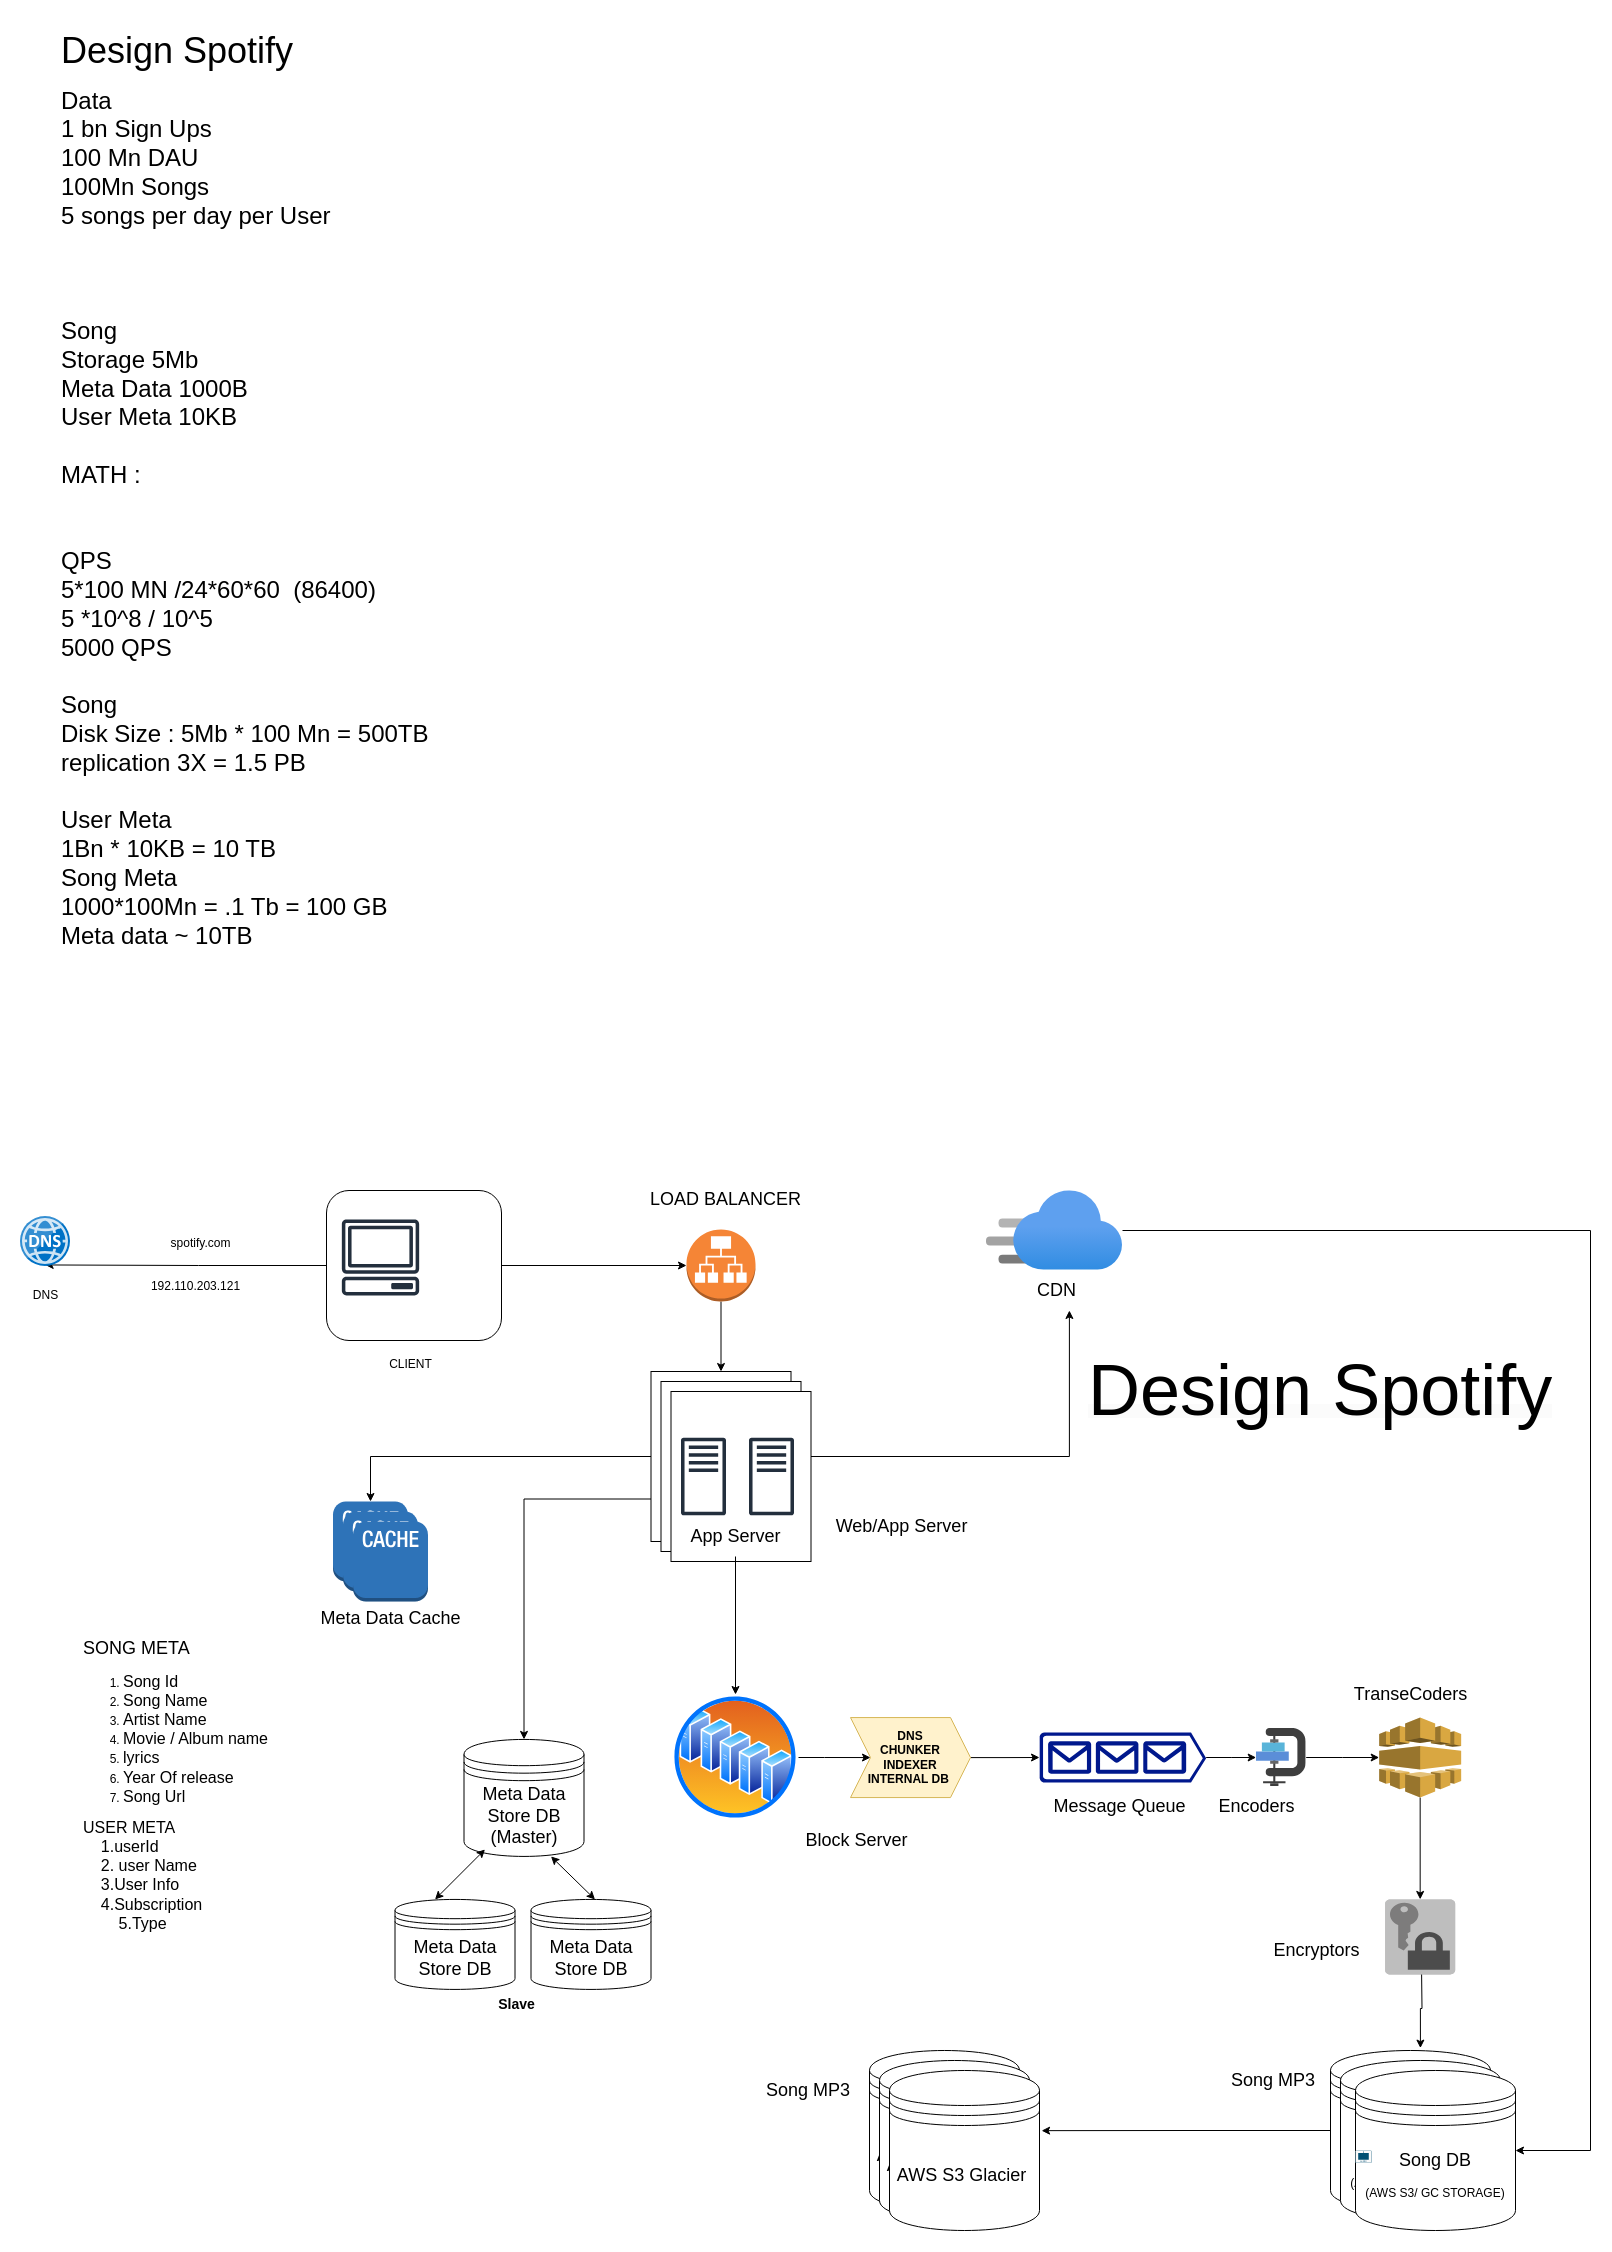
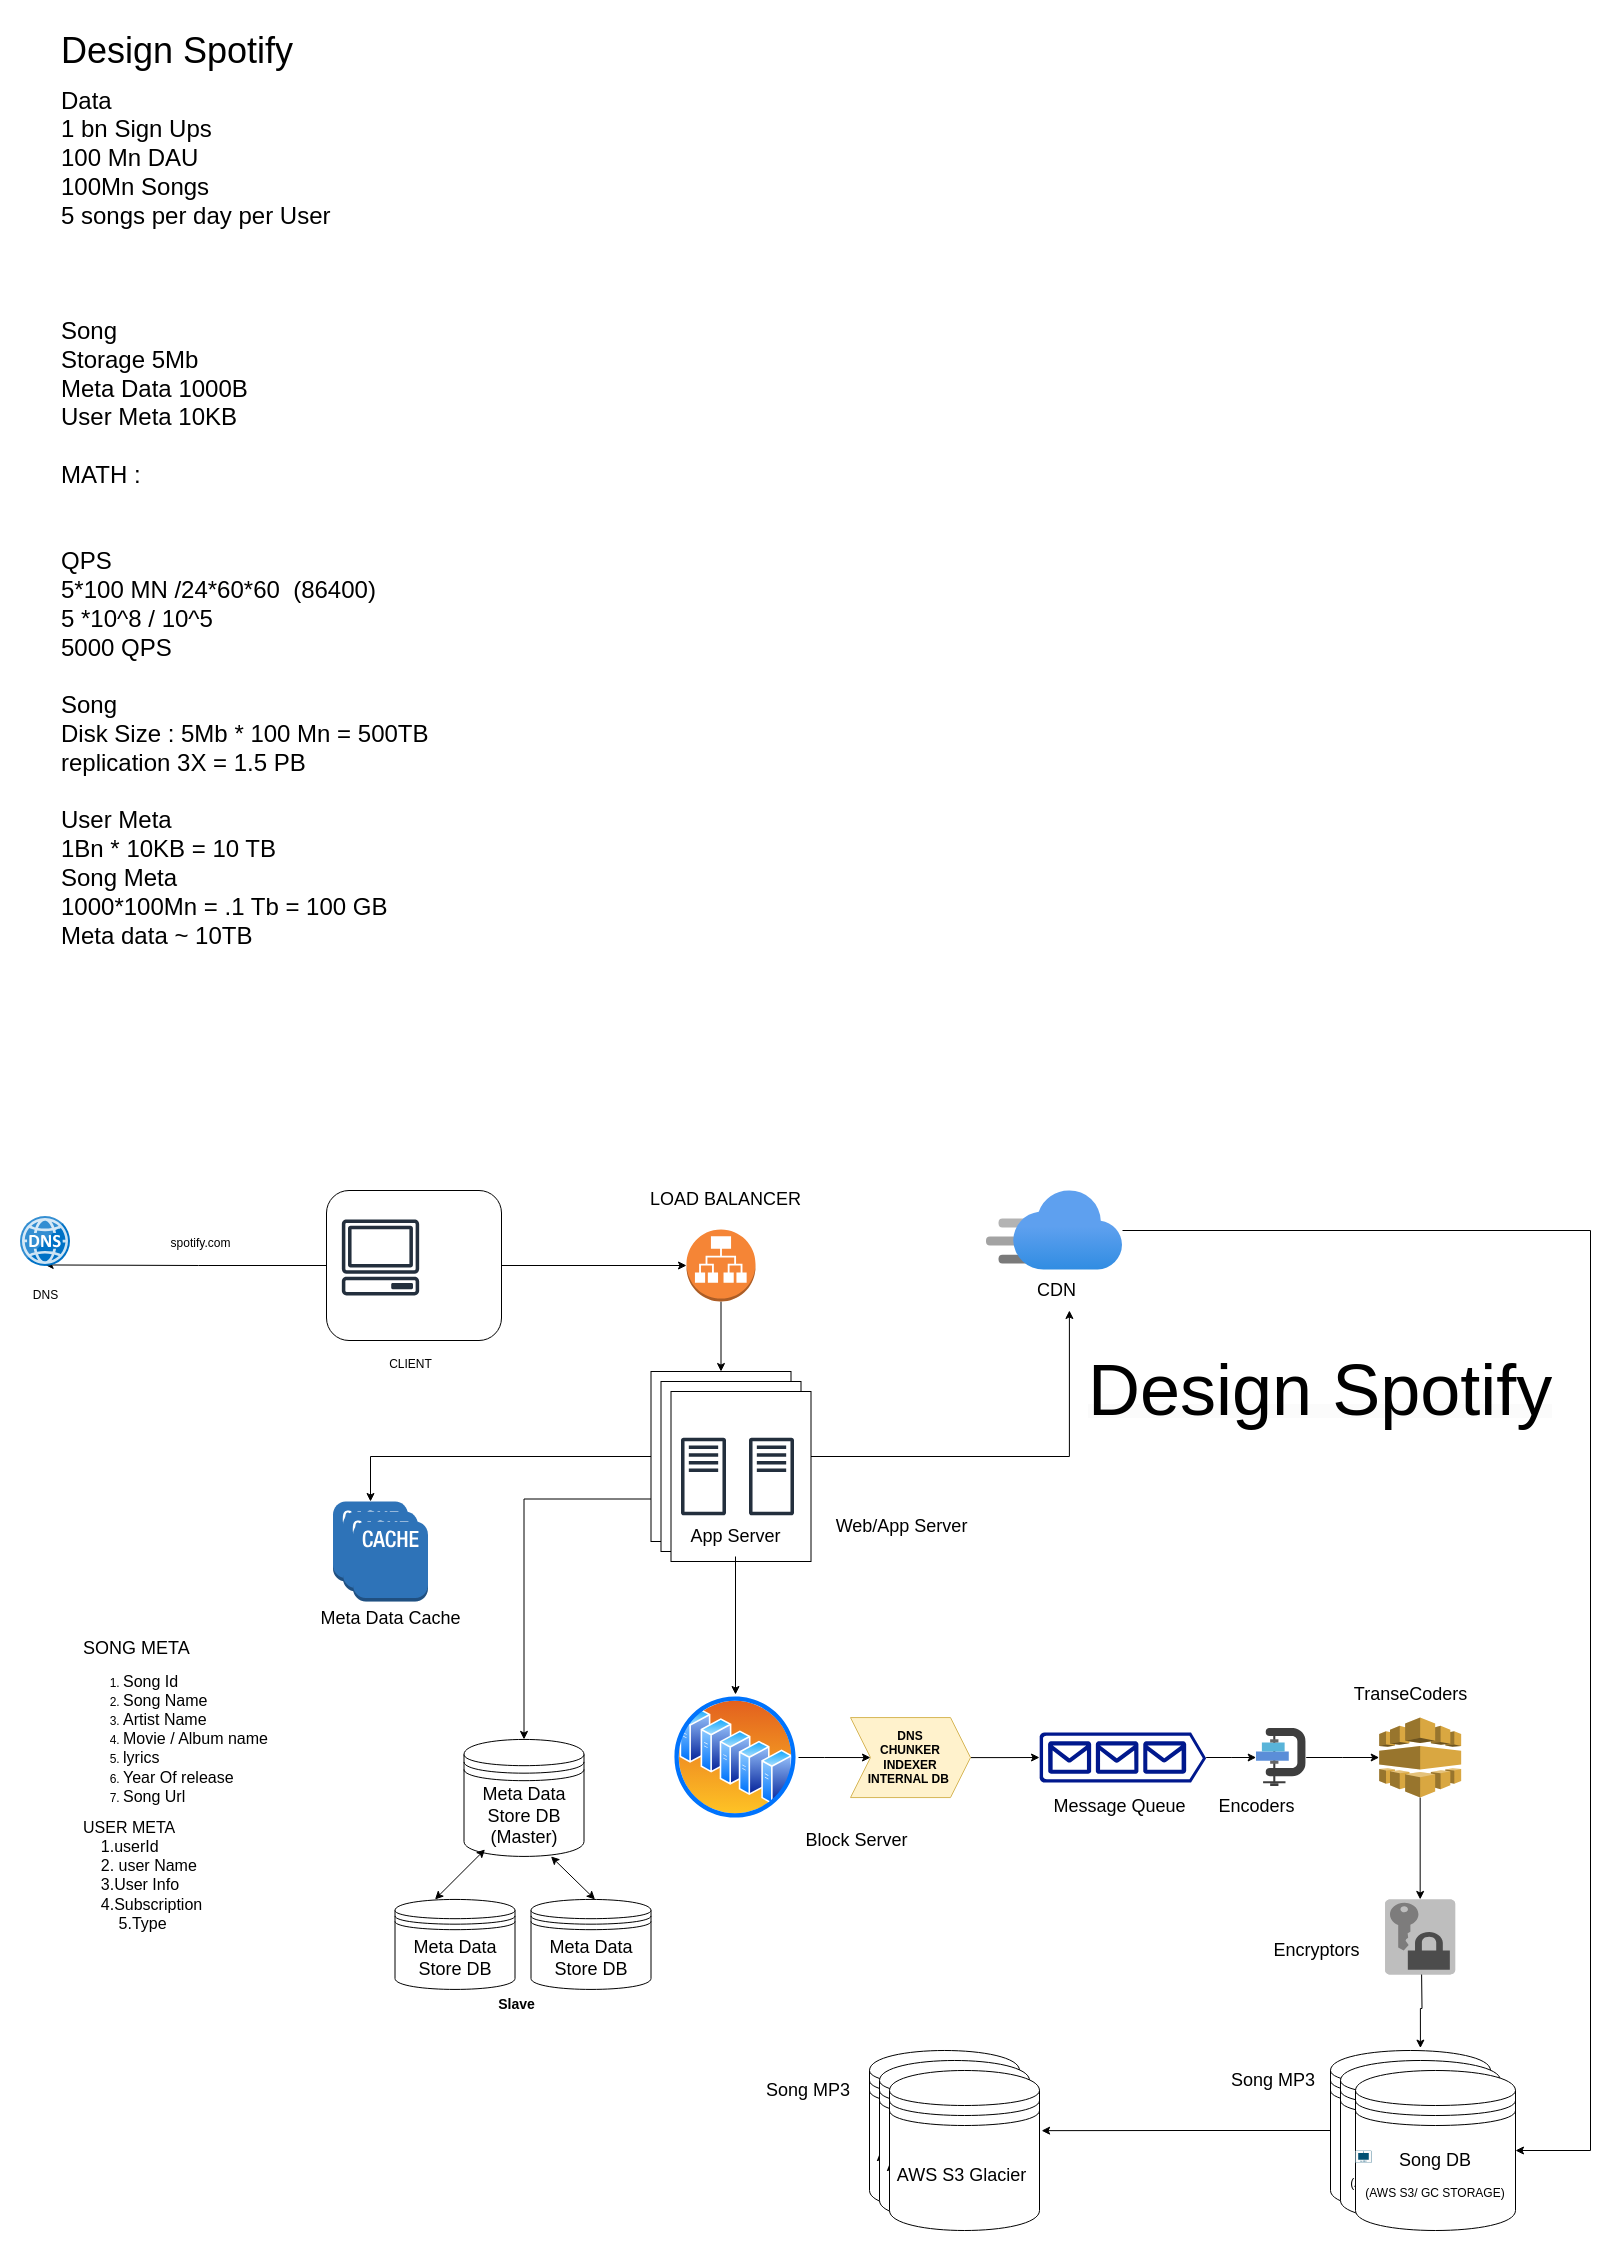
- <mxCell id="39" value="192.110.203.121" style="text;html=1;align=center;verticalAlign=middle;resizable=0;points=[];autosize=1;strokeColor=none;fillColor=none;" parent="1" vertex="1"><mxGeometry x="140" y="1271" width="110" height="30" as="geometry" /></mxCell>
